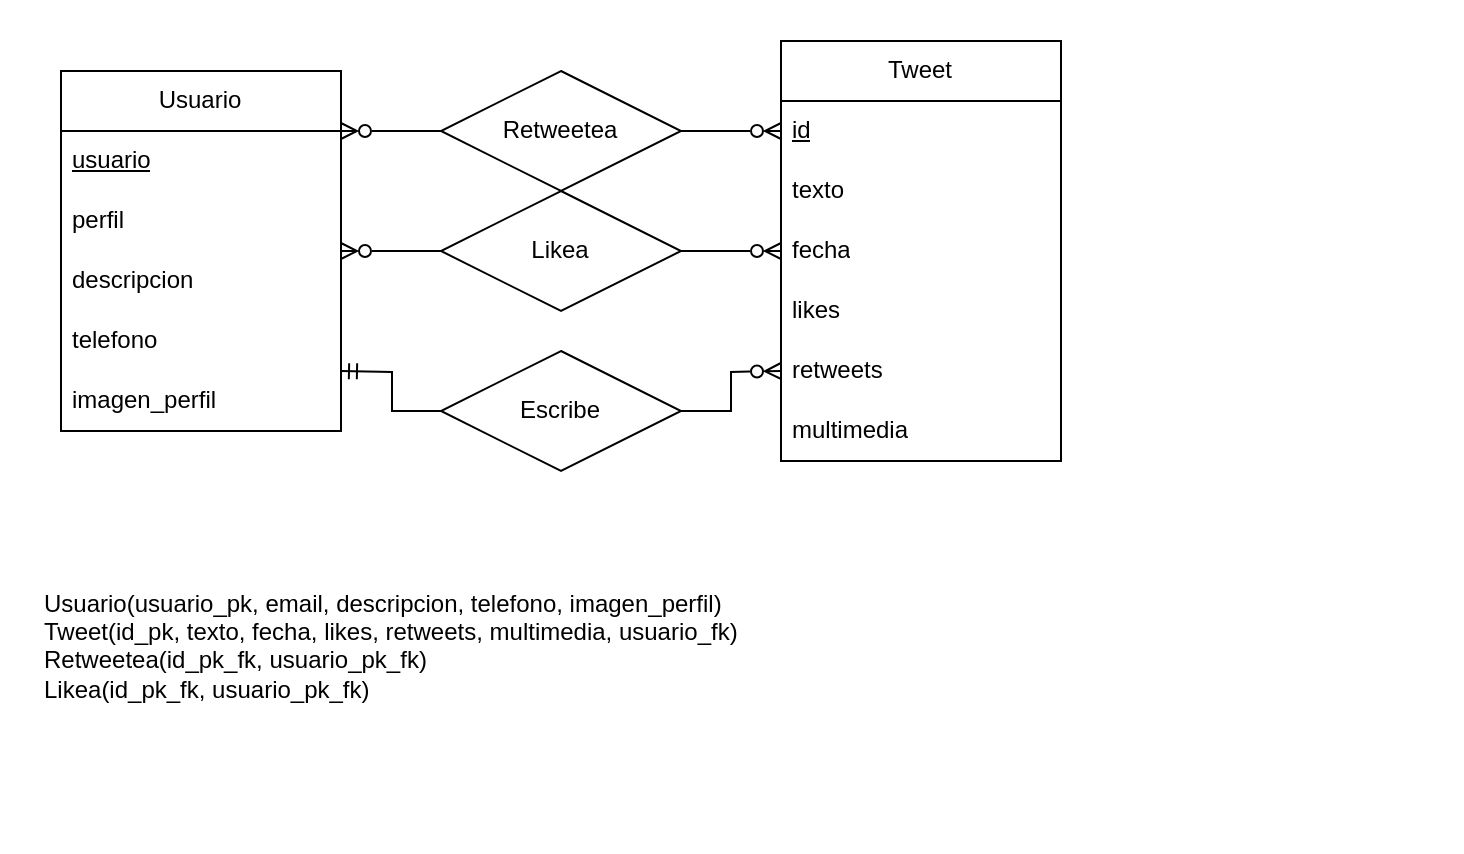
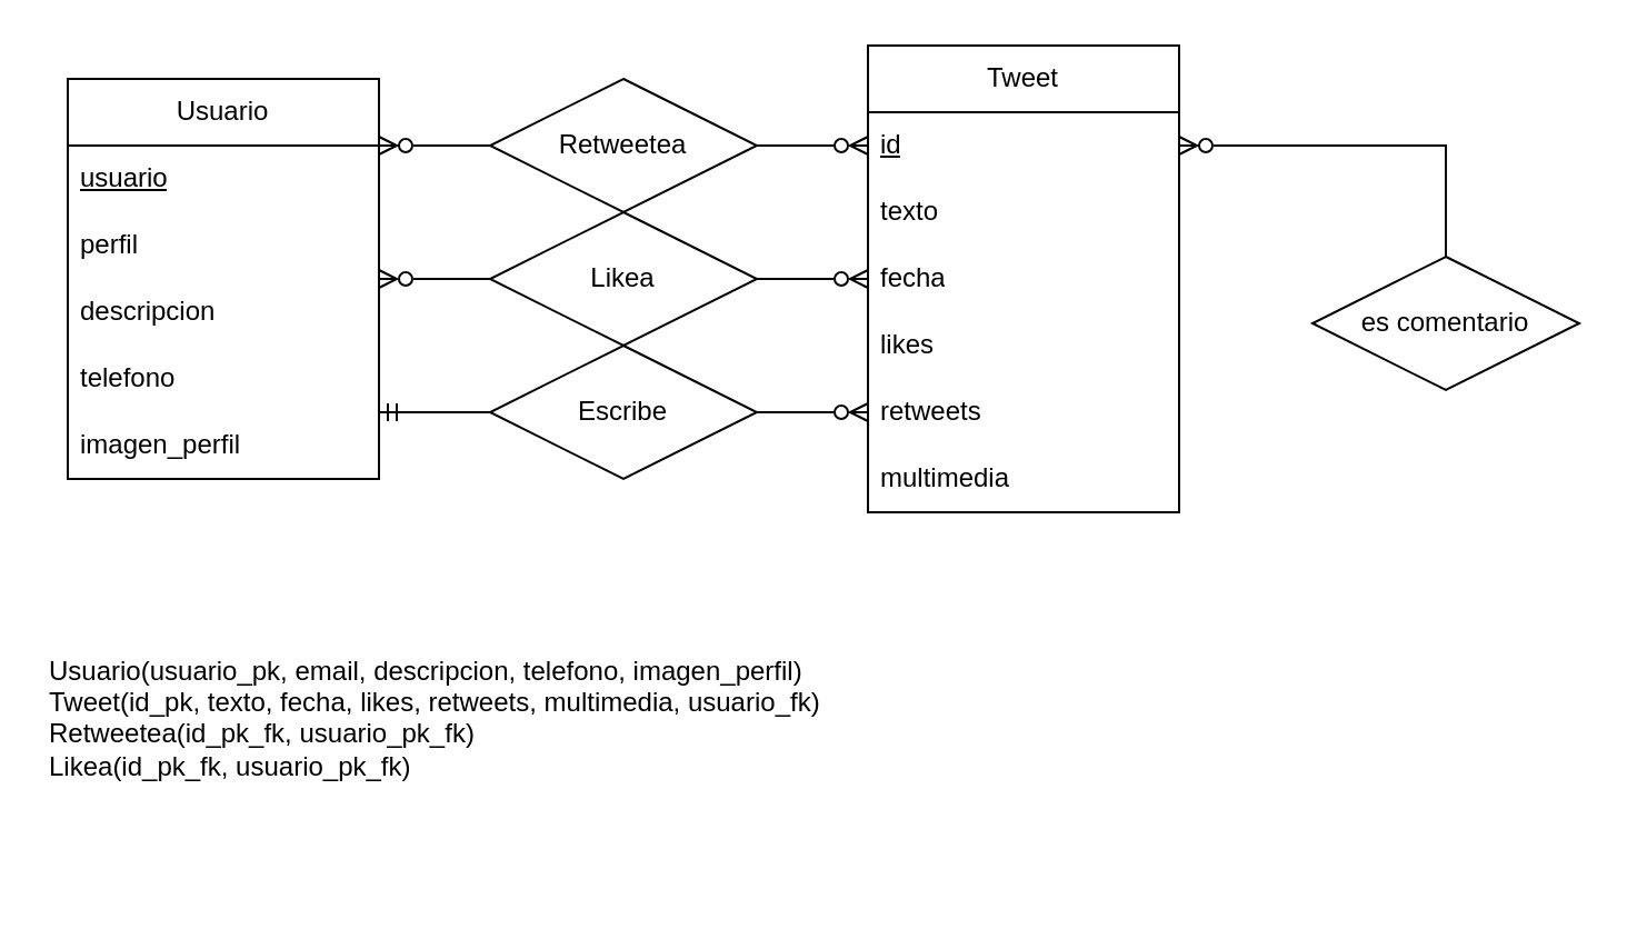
+ <mxCell id="18" style="edgeStyle=orthogonalEdgeStyle;rounded=0;orthogonalLoop=1;jettySize=auto;html=1;endArrow=ERzeroToMany;endFill=0;" parent="1" source="19" target="9" edge="1"><mxGeometry relative="1" as="geometry"><Array as="points"><mxPoint x="650" y="65" /></Array></mxGeometry></mxCell>
+ <mxCell id="19" value="es comentario" style="shape=rhombus;perimeter=rhombusPerimeter;whiteSpace=wrap;html=1;align=center;" parent="1" vertex="1"><mxGeometry x="590" y="115" width="120" height="60" as="geometry" /></mxCell>
- <mxCell id="17" value="Escribe" style="shape=rhombus;perimeter=rhombusPerimeter;whiteSpace=wrap;html=1;align=center;" parent="1" vertex="1"><mxGeometry x="220" y="175" width="120" height="60" as="geometry" /></mxCell>
+ <mxCell id="17" value="Escribe" style="shape=rhombus;perimeter=rhombusPerimeter;whiteSpace=wrap;html=1;align=center;" parent="1" vertex="1"><mxGeometry x="220" y="155" width="120" height="60" as="geometry" /></mxCell>
